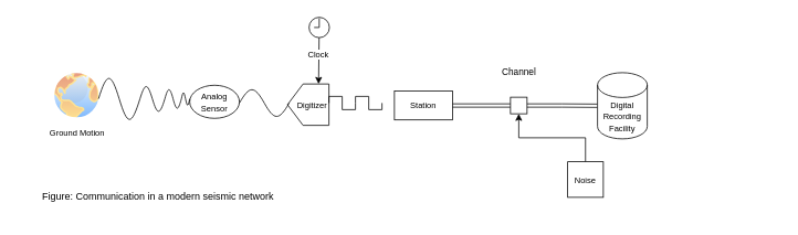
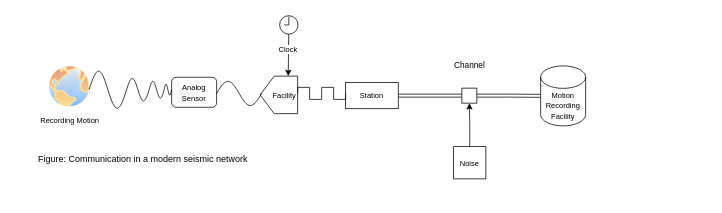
- <mxCell id="9" value="&lt;font style=&quot;font-size: 10px&quot;&gt;Analog&lt;br&gt;Sensor&lt;/font&gt;" style="ellipse;whiteSpace=wrap;html=1;sketch=0;aspect=fixed;" vertex="1" parent="8"><mxGeometry x="42" y="11.54" width="60" height="40" as="geometry" /></mxCell>
+ <mxCell id="9" value="&lt;font style=&quot;font-size: 10px&quot;&gt;Analog&lt;br&gt;Sensor&lt;/font&gt;" style="whiteSpace=wrap;html=1;sketch=0;aspect=fixed;rounded=1;" vertex="1" parent="8"><mxGeometry x="42" y="11.54" width="60" height="40" as="geometry" /></mxCell>
- <mxCell id="7" value="&lt;font style=&quot;font-size: 10px&quot;&gt;Digitizer&lt;/font&gt;" style="shape=offPageConnector;whiteSpace=wrap;html=1;sketch=0;direction=south;aspect=fixed;align=right;" vertex="1" parent="6"><mxGeometry x="160" y="10" width="50" height="50" as="geometry" /></mxCell>
+ <mxCell id="7" value="&lt;font style=&quot;font-size: 10px&quot;&gt;Facility&lt;/font&gt;" style="shape=offPageConnector;whiteSpace=wrap;html=1;sketch=0;direction=south;aspect=fixed;align=right;" vertex="1" parent="6"><mxGeometry x="160" y="10" width="50" height="50" as="geometry" /></mxCell>
- <mxCell id="21" value="&lt;font style=&quot;font-size: 10px&quot;&gt;Station&lt;/font&gt;" style="rounded=0;whiteSpace=wrap;html=1;fontSize=12;strokeColor=default;strokeWidth=1;fillColor=none;gradientColor=#ffffff;align=center;" vertex="1" parent="20"><mxGeometry x="45" y="14" width="70.18" height="34.86" as="geometry" /></mxCell>
+ <mxCell id="21" value="&lt;font style=&quot;font-size: 10px&quot;&gt;Station&lt;/font&gt;" style="rounded=0;whiteSpace=wrap;html=1;fontSize=12;strokeColor=default;strokeWidth=1;fillColor=none;gradientColor=#ffffff;align=center;" vertex="1" parent="20"><mxGeometry x="30" y="14" width="70.18" height="34.86" as="geometry" /></mxCell>
- <mxCell id="32" value="&lt;font style=&quot;font-size: 10px&quot;&gt;Digital Recording Facility&lt;/font&gt;" style="shape=cylinder3;whiteSpace=wrap;html=1;boundedLbl=1;backgroundOutline=1;size=15;sketch=0;aspect=fixed;" vertex="1" parent="31"><mxGeometry x="-10" y="-6.32" width="60" height="80" as="geometry" /></mxCell>
+ <mxCell id="32" value="&lt;font style=&quot;font-size: 10px&quot;&gt;Motion Recording Facility&lt;/font&gt;" style="shape=cylinder3;whiteSpace=wrap;html=1;boundedLbl=1;backgroundOutline=1;size=15;sketch=0;aspect=fixed;" vertex="1" parent="31"><mxGeometry x="-10" y="-6.32" width="60" height="80" as="geometry" /></mxCell>
- <mxCell id="4" value="Ground Motion" style="aspect=fixed;perimeter=ellipsePerimeter;html=1;align=center;shadow=0;dashed=0;spacingTop=3;image;image=img/lib/active_directory/internet_globe.svg;labelBackgroundColor=none;fontSize=10;strokeWidth=3;opacity=50;" vertex="1" parent="3"><mxGeometry x="42" y="64.0" width="60" height="60" as="geometry" /></mxCell>
+ <mxCell id="4" value="Recording Motion" style="aspect=fixed;perimeter=ellipsePerimeter;html=1;align=center;shadow=0;dashed=0;spacingTop=3;image;image=img/lib/active_directory/internet_globe.svg;labelBackgroundColor=none;fontSize=10;strokeWidth=3;opacity=50;" vertex="1" parent="3"><mxGeometry x="42" y="64.0" width="60" height="60" as="geometry" /></mxCell>
- <mxCell id="30" value="Noise" style="whiteSpace=wrap;html=1;aspect=fixed;fontSize=10;strokeColor=#000000;strokeWidth=1;fillColor=default;gradientColor=#ffffff;align=center;" vertex="1" parent="26"><mxGeometry x="114" y="103" width="43" height="43" as="geometry" /></mxCell>
+ <mxCell id="30" value="Noise" style="whiteSpace=wrap;html=1;aspect=fixed;fontSize=10;strokeColor=#000000;strokeWidth=1;fillColor=default;gradientColor=#ffffff;align=center;" vertex="1" parent="26"><mxGeometry x="34" y="103" width="43" height="43" as="geometry" /></mxCell>
- <mxCell id="19" value="Figure: Communication in a modern seismic network" style="text;html=1;strokeColor=none;fillColor=none;align=center;verticalAlign=middle;whiteSpace=wrap;rounded=0;fontSize=12;" vertex="1" parent="2"><mxGeometry x="10" y="201" width="320" height="30" as="geometry" /></mxCell>
+ <mxCell id="19" value="Figure: Communication in a modern seismic network" style="text;html=1;strokeColor=none;fillColor=none;align=center;verticalAlign=middle;whiteSpace=wrap;rounded=0;fontSize=12;" vertex="1" parent="2"><mxGeometry x="10" y="176" width="320" height="30" as="geometry" /></mxCell>
